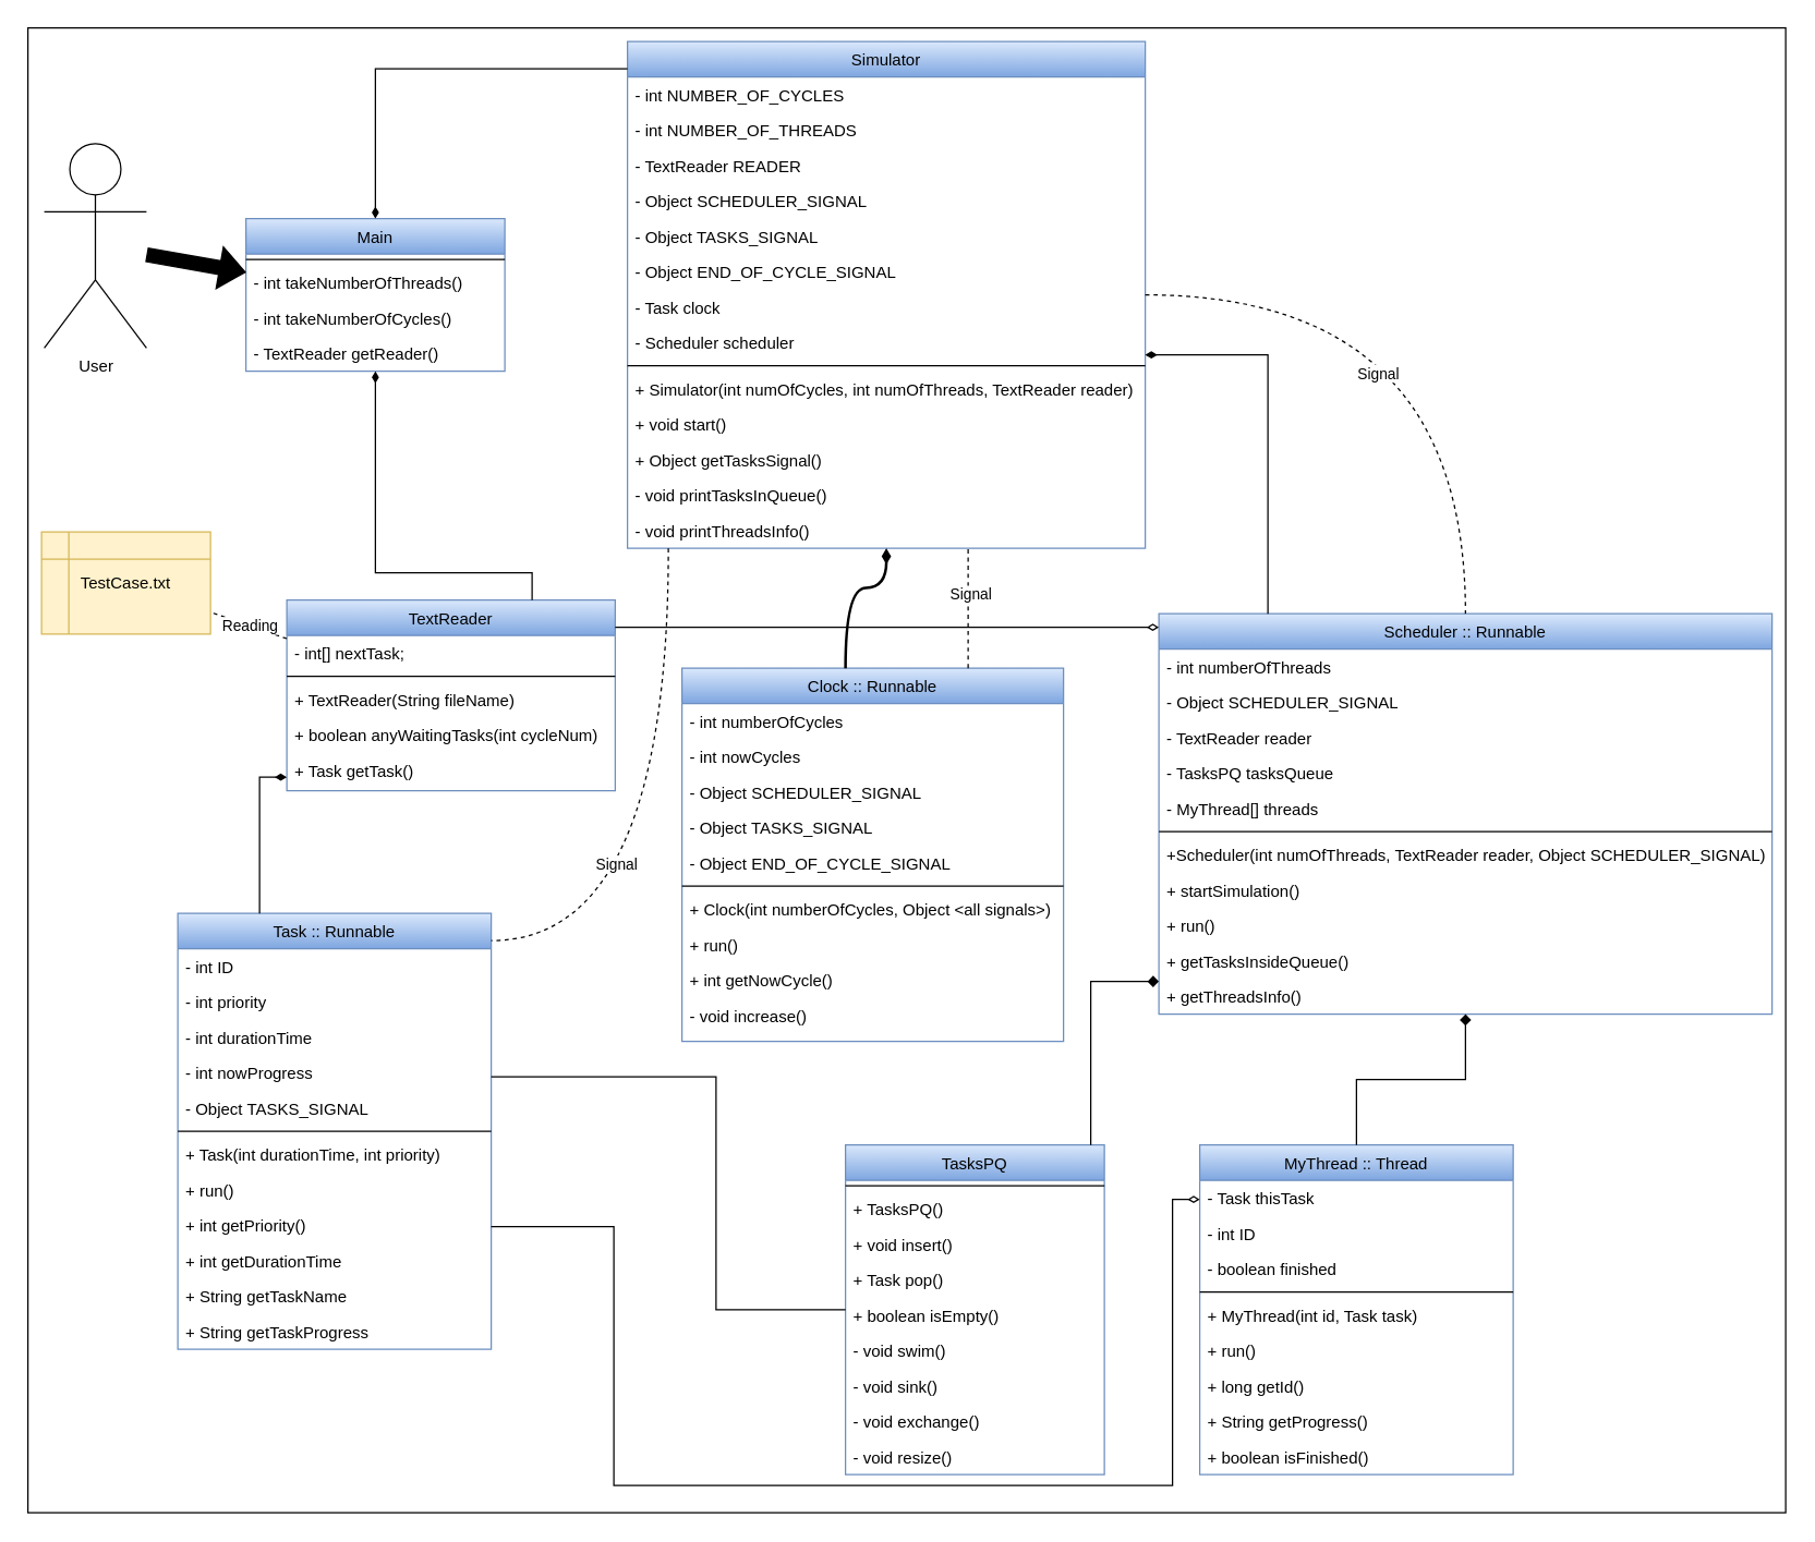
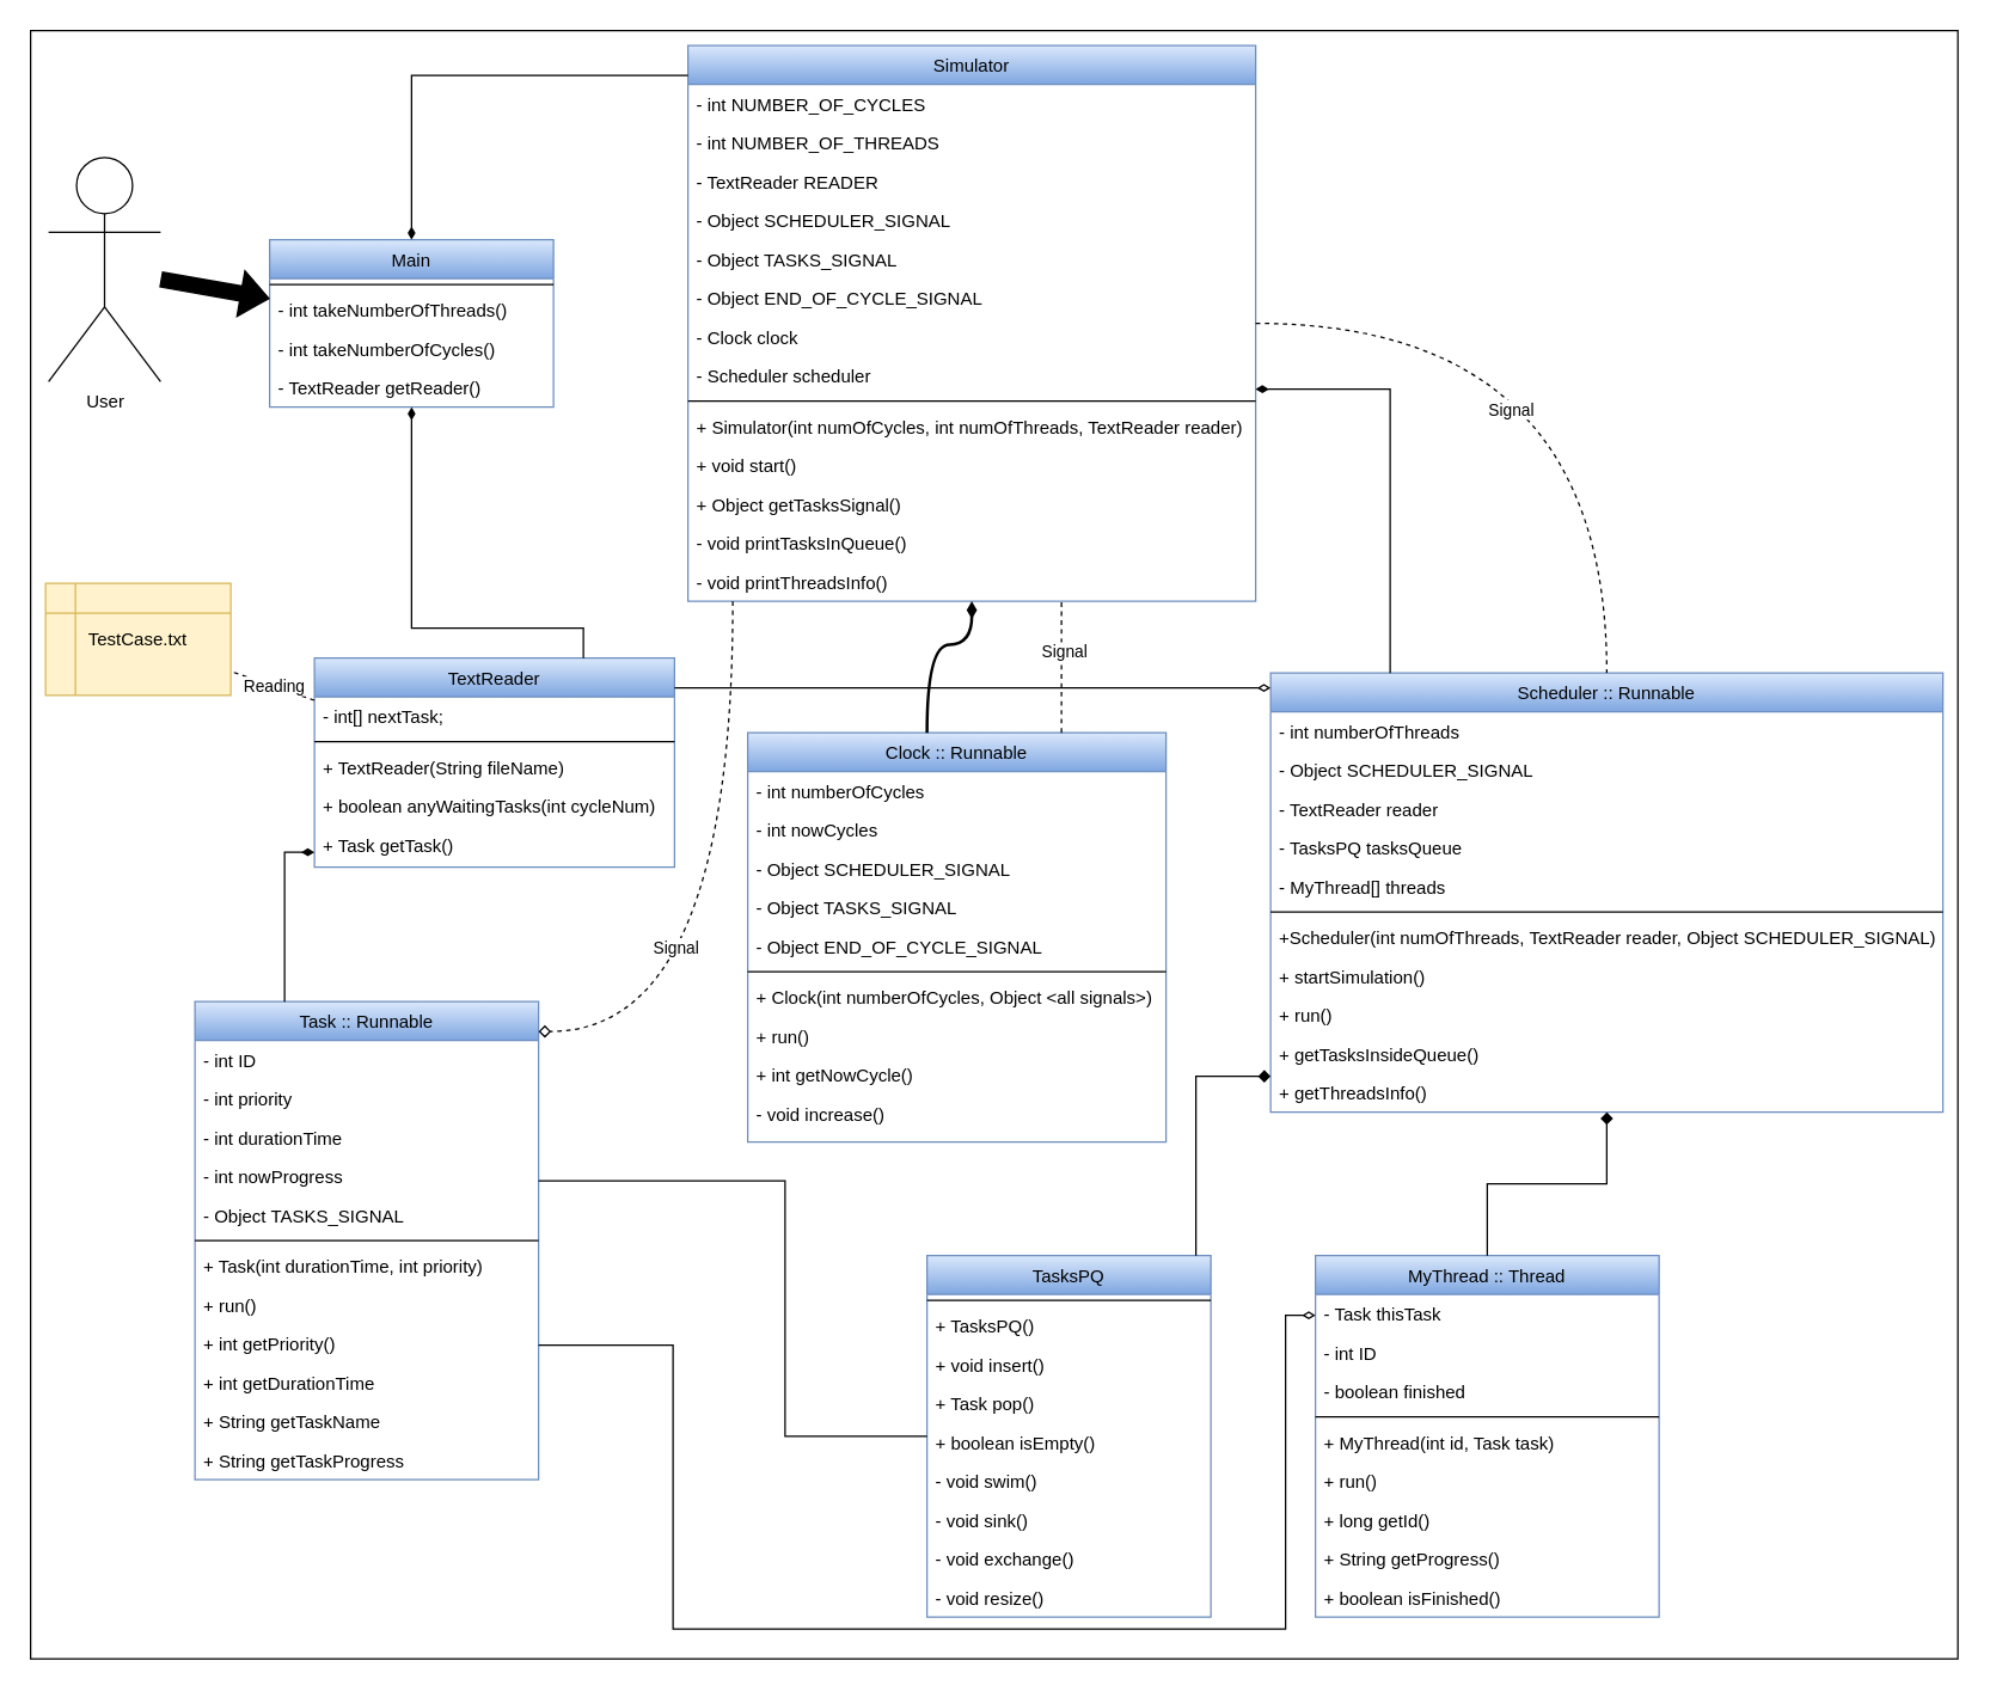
- <mxCell id="85" value="- Task clock" style="text;align=left;verticalAlign=top;spacingLeft=4;spacingRight=4;overflow=hidden;rotatable=0;points=[[0,0.5],[1,0.5]];portConstraint=eastwest;rounded=0;shadow=0;html=0;" vertex="1" parent="78"><mxGeometry y="182" width="380" height="26" as="geometry" /></mxCell>
+ <mxCell id="85" value="- Clock clock" style="text;align=left;verticalAlign=top;spacingLeft=4;spacingRight=4;overflow=hidden;rotatable=0;points=[[0,0.5],[1,0.5]];portConstraint=eastwest;rounded=0;shadow=0;html=0;" vertex="1" parent="78"><mxGeometry y="182" width="380" height="26" as="geometry" /></mxCell>
- <mxCell id="101" value="" style="endArrow=none;html=1;rounded=0;endFill=0;strokeWidth=1;edgeStyle=orthogonalEdgeStyle;curved=1;dashed=1;" edge="1" parent="1" source="78" target="41"><mxGeometry width="50" height="50" relative="1" as="geometry"><mxPoint x="730" y="510" as="sourcePoint" /><mxPoint x="730" y="392" as="targetPoint" /><Array as="points"><mxPoint x="490" y="690" /></Array></mxGeometry></mxCell>
+ <mxCell id="101" value="" style="endArrow=diamond;html=1;rounded=0;endFill=0;strokeWidth=1;edgeStyle=orthogonalEdgeStyle;curved=1;dashed=1;" edge="1" parent="1" source="78" target="41"><mxGeometry width="50" height="50" relative="1" as="geometry"><mxPoint x="730" y="510" as="sourcePoint" /><mxPoint x="730" y="392" as="targetPoint" /><Array as="points"><mxPoint x="490" y="690" /></Array></mxGeometry></mxCell>
